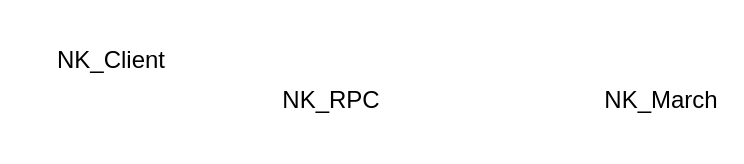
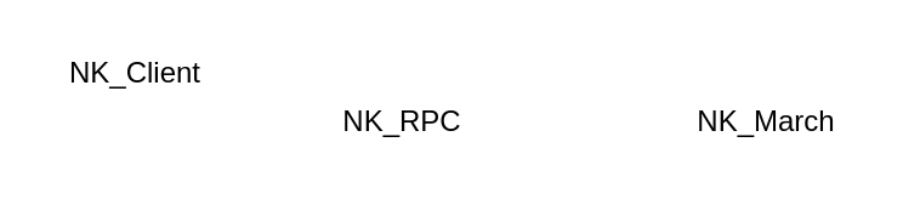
- <mxCell id="4" value="NK_March" style="text;html=1;align=center;verticalAlign=middle;resizable=0;points=[];autosize=1;strokeColor=none;fillColor=none;" vertex="1" parent="1"><mxGeometry x="295" y="40" width="70" height="20" as="geometry" /></mxCell>
+ <mxCell id="4" value="NK_March" style="text;html=1;align=center;verticalAlign=middle;resizable=0;points=[];autosize=1;strokeColor=none;fillColor=none;" vertex="1" parent="1"><mxGeometry x="280" y="40" width="70" height="20" as="geometry" /></mxCell>
